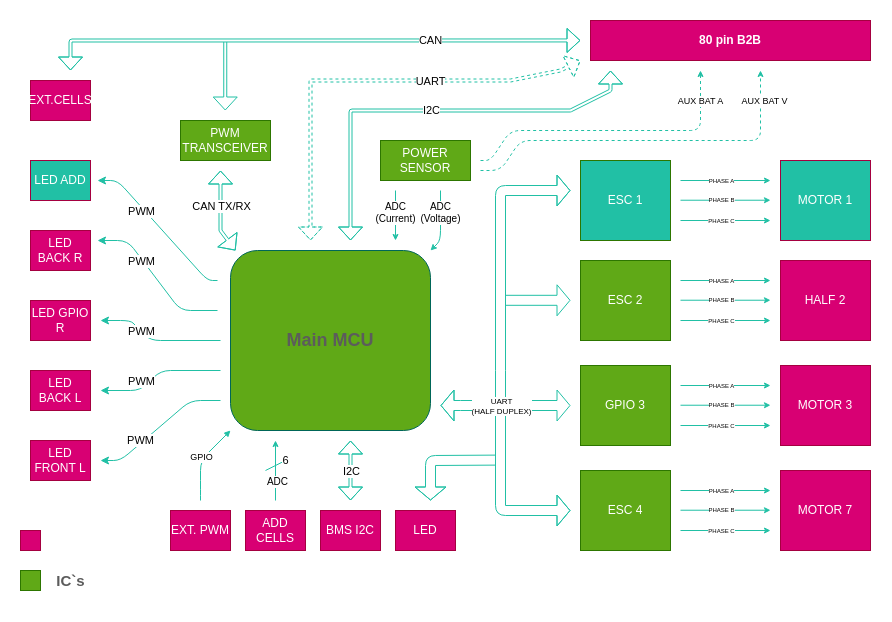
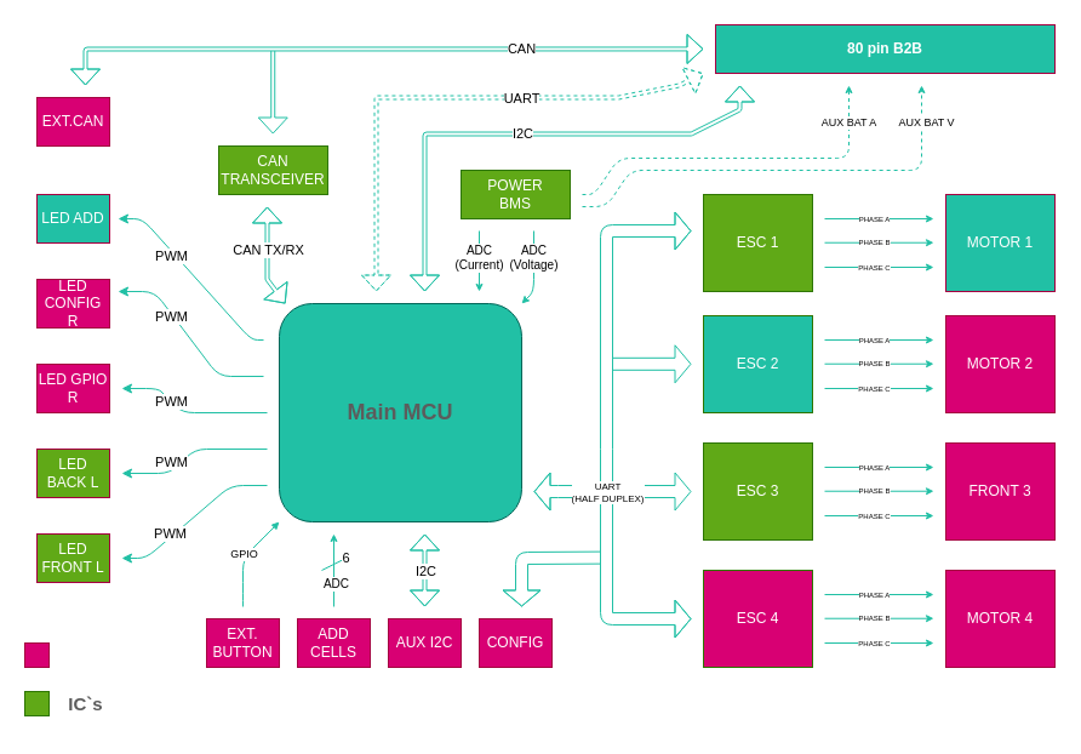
- <mxCell id="30" value="80 pin B2B" style="rounded=0;whiteSpace=wrap;html=1;sketch=0;fontColor=#ffffff;strokeColor=#A50040;fillColor=#d80073;fontStyle=1" parent="1" vertex="1"><mxGeometry x="590" y="20" width="280" height="40" as="geometry" /></mxCell>
+ <mxCell id="30" value="80 pin B2B" style="rounded=0;whiteSpace=wrap;html=1;sketch=0;fontColor=#ffffff;strokeColor=#A50040;fillColor=#21c0a5;fontStyle=1;" parent="1" vertex="1"><mxGeometry x="590" y="20" width="280" height="40" as="geometry" /></mxCell>
- <mxCell id="28" value="EXT.CELLS" style="rounded=0;whiteSpace=wrap;html=1;sketch=0;fontColor=#ffffff;strokeColor=#A50040;fillColor=#d80073;" parent="1" vertex="1"><mxGeometry x="30" y="80" width="60" height="40" as="geometry" /></mxCell>
+ <mxCell id="28" value="EXT.CAN" style="rounded=0;whiteSpace=wrap;html=1;sketch=0;fontColor=#ffffff;strokeColor=#A50040;fillColor=#d80073;" parent="1" vertex="1"><mxGeometry x="30" y="80" width="60" height="40" as="geometry" /></mxCell>
- <mxCell id="3" value="PWM TRANSCEIVER" style="rounded=0;whiteSpace=wrap;html=1;sketch=0;fontColor=#ffffff;strokeColor=#2D7600;fillColor=#60a917;" parent="1" vertex="1"><mxGeometry x="180" y="120" width="90" height="40" as="geometry" /></mxCell>
+ <mxCell id="3" value="CAN TRANSCEIVER" style="rounded=0;whiteSpace=wrap;html=1;sketch=0;fontColor=#ffffff;strokeColor=#2D7600;fillColor=#60a917;" parent="1" vertex="1"><mxGeometry x="180" y="120" width="90" height="40" as="geometry" /></mxCell>
- <mxCell id="72" value="POWER&lt;br&gt;SENSOR" style="rounded=0;whiteSpace=wrap;html=1;sketch=0;fontColor=#ffffff;strokeColor=#2D7600;fillColor=#60a917;" parent="1" vertex="1"><mxGeometry x="380" y="140" width="90" height="40" as="geometry" /></mxCell>
+ <mxCell id="72" value="POWER&lt;br&gt;BMS" style="rounded=0;whiteSpace=wrap;html=1;sketch=0;fontColor=#ffffff;strokeColor=#2D7600;fillColor=#60a917;" parent="1" vertex="1"><mxGeometry x="380" y="140" width="90" height="40" as="geometry" /></mxCell>
- <mxCell id="37" value="ESC 1" style="rounded=0;whiteSpace=wrap;html=1;sketch=0;fontColor=#ffffff;strokeColor=#2D7600;fillColor=#21c0a5;" parent="1" vertex="1"><mxGeometry x="580" y="160" width="90" height="80" as="geometry" /></mxCell>
+ <mxCell id="37" value="ESC 1" style="rounded=0;whiteSpace=wrap;html=1;sketch=0;fontColor=#ffffff;strokeColor=#2D7600;fillColor=#60a917;" parent="1" vertex="1"><mxGeometry x="580" y="160" width="90" height="80" as="geometry" /></mxCell>
- <mxCell id="7" value="LED BACK R" style="rounded=0;whiteSpace=wrap;html=1;sketch=0;fontColor=#ffffff;strokeColor=#A50040;fillColor=#d80073;" parent="1" vertex="1"><mxGeometry x="30" y="230" width="60" height="40" as="geometry" /></mxCell>
+ <mxCell id="7" value="LED CONFIG R" style="rounded=0;whiteSpace=wrap;html=1;sketch=0;fontColor=#ffffff;strokeColor=#A50040;fillColor=#d80073;" parent="1" vertex="1"><mxGeometry x="30" y="230" width="60" height="40" as="geometry" /></mxCell>
- <mxCell id="38" value="ESC 2" style="rounded=0;whiteSpace=wrap;html=1;sketch=0;fontColor=#ffffff;strokeColor=#2D7600;fillColor=#60a917;" parent="1" vertex="1"><mxGeometry x="580" y="260" width="90" height="80" as="geometry" /></mxCell>
+ <mxCell id="38" value="ESC 2" style="rounded=0;whiteSpace=wrap;html=1;sketch=0;fontColor=#ffffff;strokeColor=#2D7600;fillColor=#21c0a5;" parent="1" vertex="1"><mxGeometry x="580" y="260" width="90" height="80" as="geometry" /></mxCell>
- <mxCell id="51" value="HALF 2" style="rounded=0;whiteSpace=wrap;html=1;sketch=0;fontColor=#ffffff;strokeColor=#A50040;fillColor=#d80073;" parent="1" vertex="1"><mxGeometry x="780" y="260" width="90" height="80" as="geometry" /></mxCell>
+ <mxCell id="51" value="MOTOR 2" style="rounded=0;whiteSpace=wrap;html=1;sketch=0;fontColor=#ffffff;strokeColor=#A50040;fillColor=#d80073;" parent="1" vertex="1"><mxGeometry x="780" y="260" width="90" height="80" as="geometry" /></mxCell>
- <mxCell id="2" value="&lt;font style=&quot;font-size: 18px&quot;&gt;&lt;b&gt;Main MCU&lt;/b&gt;&lt;/font&gt;" style="rounded=1;whiteSpace=wrap;html=1;strokeColor=#006658;fontColor=#5C5C5C;fillColor=#60a917;" parent="1" vertex="1"><mxGeometry x="230" y="250" width="200" height="180" as="geometry" /></mxCell>
+ <mxCell id="2" value="&lt;font style=&quot;font-size: 18px&quot;&gt;&lt;b&gt;Main MCU&lt;/b&gt;&lt;/font&gt;" style="rounded=1;whiteSpace=wrap;html=1;strokeColor=#006658;fontColor=#5C5C5C;fillColor=#21C0A5;" parent="1" vertex="1"><mxGeometry x="230" y="250" width="200" height="180" as="geometry" /></mxCell>
- <mxCell id="5" value="LED BACK L" style="rounded=0;whiteSpace=wrap;html=1;sketch=0;fontColor=#ffffff;strokeColor=#A50040;fillColor=#d80073;" parent="1" vertex="1"><mxGeometry x="30" y="370" width="60" height="40" as="geometry" /></mxCell>
+ <mxCell id="5" value="LED BACK L" style="rounded=0;whiteSpace=wrap;html=1;sketch=0;fontColor=#ffffff;strokeColor=#A50040;fillColor=#60a917;" parent="1" vertex="1"><mxGeometry x="30" y="370" width="60" height="40" as="geometry" /></mxCell>
- <mxCell id="39" value="GPIO 3" style="rounded=0;whiteSpace=wrap;html=1;sketch=0;fontColor=#ffffff;strokeColor=#2D7600;fillColor=#60a917;" parent="1" vertex="1"><mxGeometry x="580" y="365" width="90" height="80" as="geometry" /></mxCell>
+ <mxCell id="39" value="ESC 3" style="rounded=0;whiteSpace=wrap;html=1;sketch=0;fontColor=#ffffff;strokeColor=#2D7600;fillColor=#60a917;" parent="1" vertex="1"><mxGeometry x="580" y="365" width="90" height="80" as="geometry" /></mxCell>
- <mxCell id="58" value="MOTOR 3" style="rounded=0;whiteSpace=wrap;html=1;sketch=0;fontColor=#ffffff;strokeColor=#A50040;fillColor=#d80073;" parent="1" vertex="1"><mxGeometry x="780" y="365" width="90" height="80" as="geometry" /></mxCell>
+ <mxCell id="58" value="FRONT 3" style="rounded=0;whiteSpace=wrap;html=1;sketch=0;fontColor=#ffffff;strokeColor=#A50040;fillColor=#d80073;" parent="1" vertex="1"><mxGeometry x="780" y="365" width="90" height="80" as="geometry" /></mxCell>
- <mxCell id="4" value="LED FRONT L" style="rounded=0;whiteSpace=wrap;html=1;sketch=0;fontColor=#ffffff;strokeColor=#A50040;fillColor=#d80073;" parent="1" vertex="1"><mxGeometry x="30" y="440" width="60" height="40" as="geometry" /></mxCell>
+ <mxCell id="4" value="LED FRONT L" style="rounded=0;whiteSpace=wrap;html=1;sketch=0;fontColor=#ffffff;strokeColor=#A50040;fillColor=#60a917;" parent="1" vertex="1"><mxGeometry x="30" y="440" width="60" height="40" as="geometry" /></mxCell>
- <mxCell id="40" value="ESC 4" style="rounded=0;whiteSpace=wrap;html=1;sketch=0;fontColor=#ffffff;strokeColor=#2D7600;fillColor=#60a917;" parent="1" vertex="1"><mxGeometry x="580" y="470" width="90" height="80" as="geometry" /></mxCell>
+ <mxCell id="40" value="ESC 4" style="rounded=0;whiteSpace=wrap;html=1;sketch=0;fontColor=#ffffff;strokeColor=#2D7600;fillColor=#d80073;" parent="1" vertex="1"><mxGeometry x="580" y="470" width="90" height="80" as="geometry" /></mxCell>
- <mxCell id="65" value="MOTOR 7" style="rounded=0;whiteSpace=wrap;html=1;sketch=0;fontColor=#ffffff;strokeColor=#A50040;fillColor=#d80073;" parent="1" vertex="1"><mxGeometry x="780" y="470" width="90" height="80" as="geometry" /></mxCell>
+ <mxCell id="65" value="MOTOR 4" style="rounded=0;whiteSpace=wrap;html=1;sketch=0;fontColor=#ffffff;strokeColor=#A50040;fillColor=#d80073;" parent="1" vertex="1"><mxGeometry x="780" y="470" width="90" height="80" as="geometry" /></mxCell>
- <mxCell id="33" value="EXT. PWM" style="rounded=0;whiteSpace=wrap;html=1;sketch=0;fontColor=#ffffff;strokeColor=#A50040;fillColor=#d80073;" parent="1" vertex="1"><mxGeometry x="170" y="510" width="60" height="40" as="geometry" /></mxCell>
+ <mxCell id="33" value="EXT. BUTTON" style="rounded=0;whiteSpace=wrap;html=1;sketch=0;fontColor=#ffffff;strokeColor=#A50040;fillColor=#d80073;" parent="1" vertex="1"><mxGeometry x="170" y="510" width="60" height="40" as="geometry" /></mxCell>
- <mxCell id="76" value="BMS I2C" style="rounded=0;whiteSpace=wrap;html=1;sketch=0;fontColor=#ffffff;strokeColor=#A50040;fillColor=#d80073;" parent="1" vertex="1"><mxGeometry x="320" y="510" width="60" height="40" as="geometry" /></mxCell>
+ <mxCell id="76" value="AUX I2C" style="rounded=0;whiteSpace=wrap;html=1;sketch=0;fontColor=#ffffff;strokeColor=#A50040;fillColor=#d80073;" parent="1" vertex="1"><mxGeometry x="320" y="510" width="60" height="40" as="geometry" /></mxCell>
- <mxCell id="34" value="LED" style="rounded=0;whiteSpace=wrap;html=1;sketch=0;fontColor=#ffffff;strokeColor=#A50040;fillColor=#d80073;" parent="1" vertex="1"><mxGeometry x="395" y="510" width="60" height="40" as="geometry" /></mxCell>
+ <mxCell id="34" value="CONFIG" style="rounded=0;whiteSpace=wrap;html=1;sketch=0;fontColor=#ffffff;strokeColor=#A50040;fillColor=#d80073;" parent="1" vertex="1"><mxGeometry x="395" y="510" width="60" height="40" as="geometry" /></mxCell>
